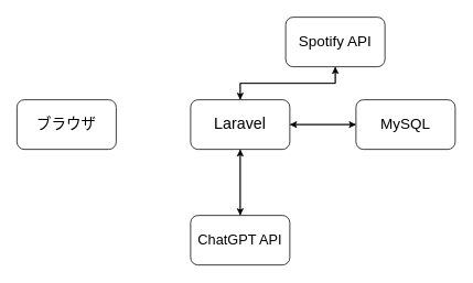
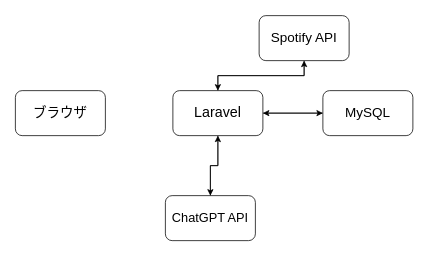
- <mxCell id="10" value="&lt;font style=&quot;font-size: 17px;&quot;&gt;ChatGPT API&lt;/font&gt;" style="whiteSpace=wrap;html=1;rounded=1;" vertex="1" parent="1"><mxGeometry x="230" y="260" width="120" height="60" as="geometry" /></mxCell>
+ <mxCell id="10" value="&lt;font style=&quot;font-size: 17px;&quot;&gt;ChatGPT API&lt;/font&gt;" style="whiteSpace=wrap;html=1;rounded=1;" vertex="1" parent="1"><mxGeometry x="220" y="260" width="120" height="60" as="geometry" /></mxCell>
